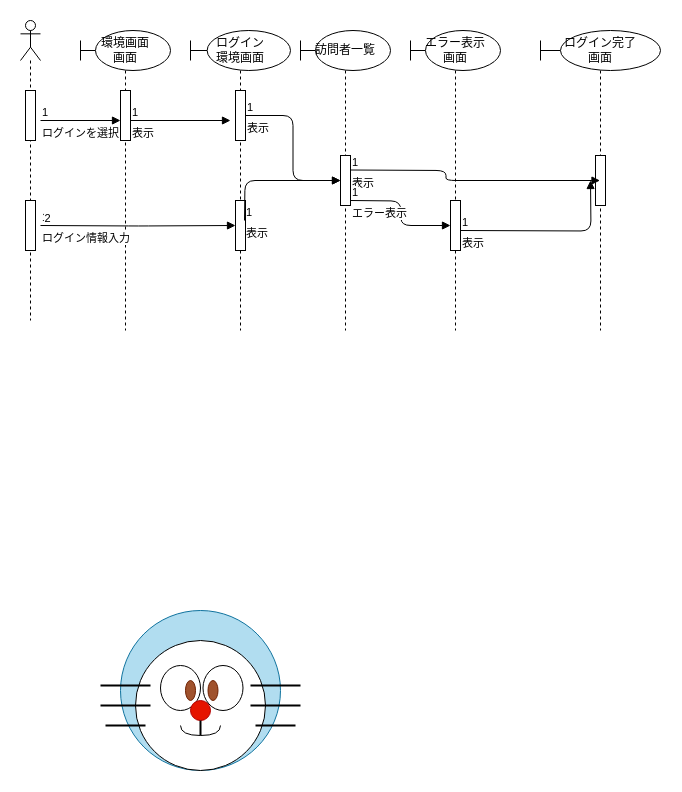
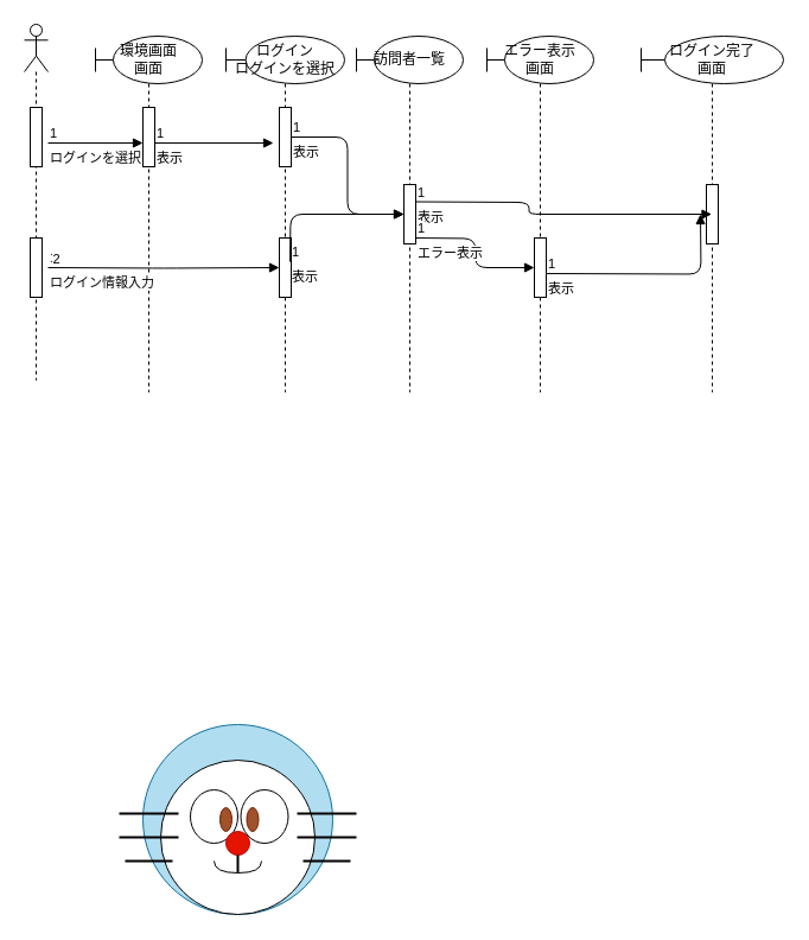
- <mxCell id="7" value="ログイン&lt;div&gt;環境画面&lt;/div&gt;" style="shape=umlLifeline;perimeter=lifelinePerimeter;whiteSpace=wrap;html=1;container=1;dropTarget=0;collapsible=0;recursiveResize=0;outlineConnect=0;portConstraint=eastwest;newEdgeStyle={&quot;curved&quot;:0,&quot;rounded&quot;:0};participant=umlBoundary;" parent="1" vertex="1"><mxGeometry x="190" y="30" width="100" height="300" as="geometry" /></mxCell>
+ <mxCell id="7" value="ログイン&lt;div&gt;ログインを選択&lt;/div&gt;" style="shape=umlLifeline;perimeter=lifelinePerimeter;whiteSpace=wrap;html=1;container=1;dropTarget=0;collapsible=0;recursiveResize=0;outlineConnect=0;portConstraint=eastwest;newEdgeStyle={&quot;curved&quot;:0,&quot;rounded&quot;:0};participant=umlBoundary;" parent="1" vertex="1"><mxGeometry x="190" y="30" width="100" height="300" as="geometry" /></mxCell>
